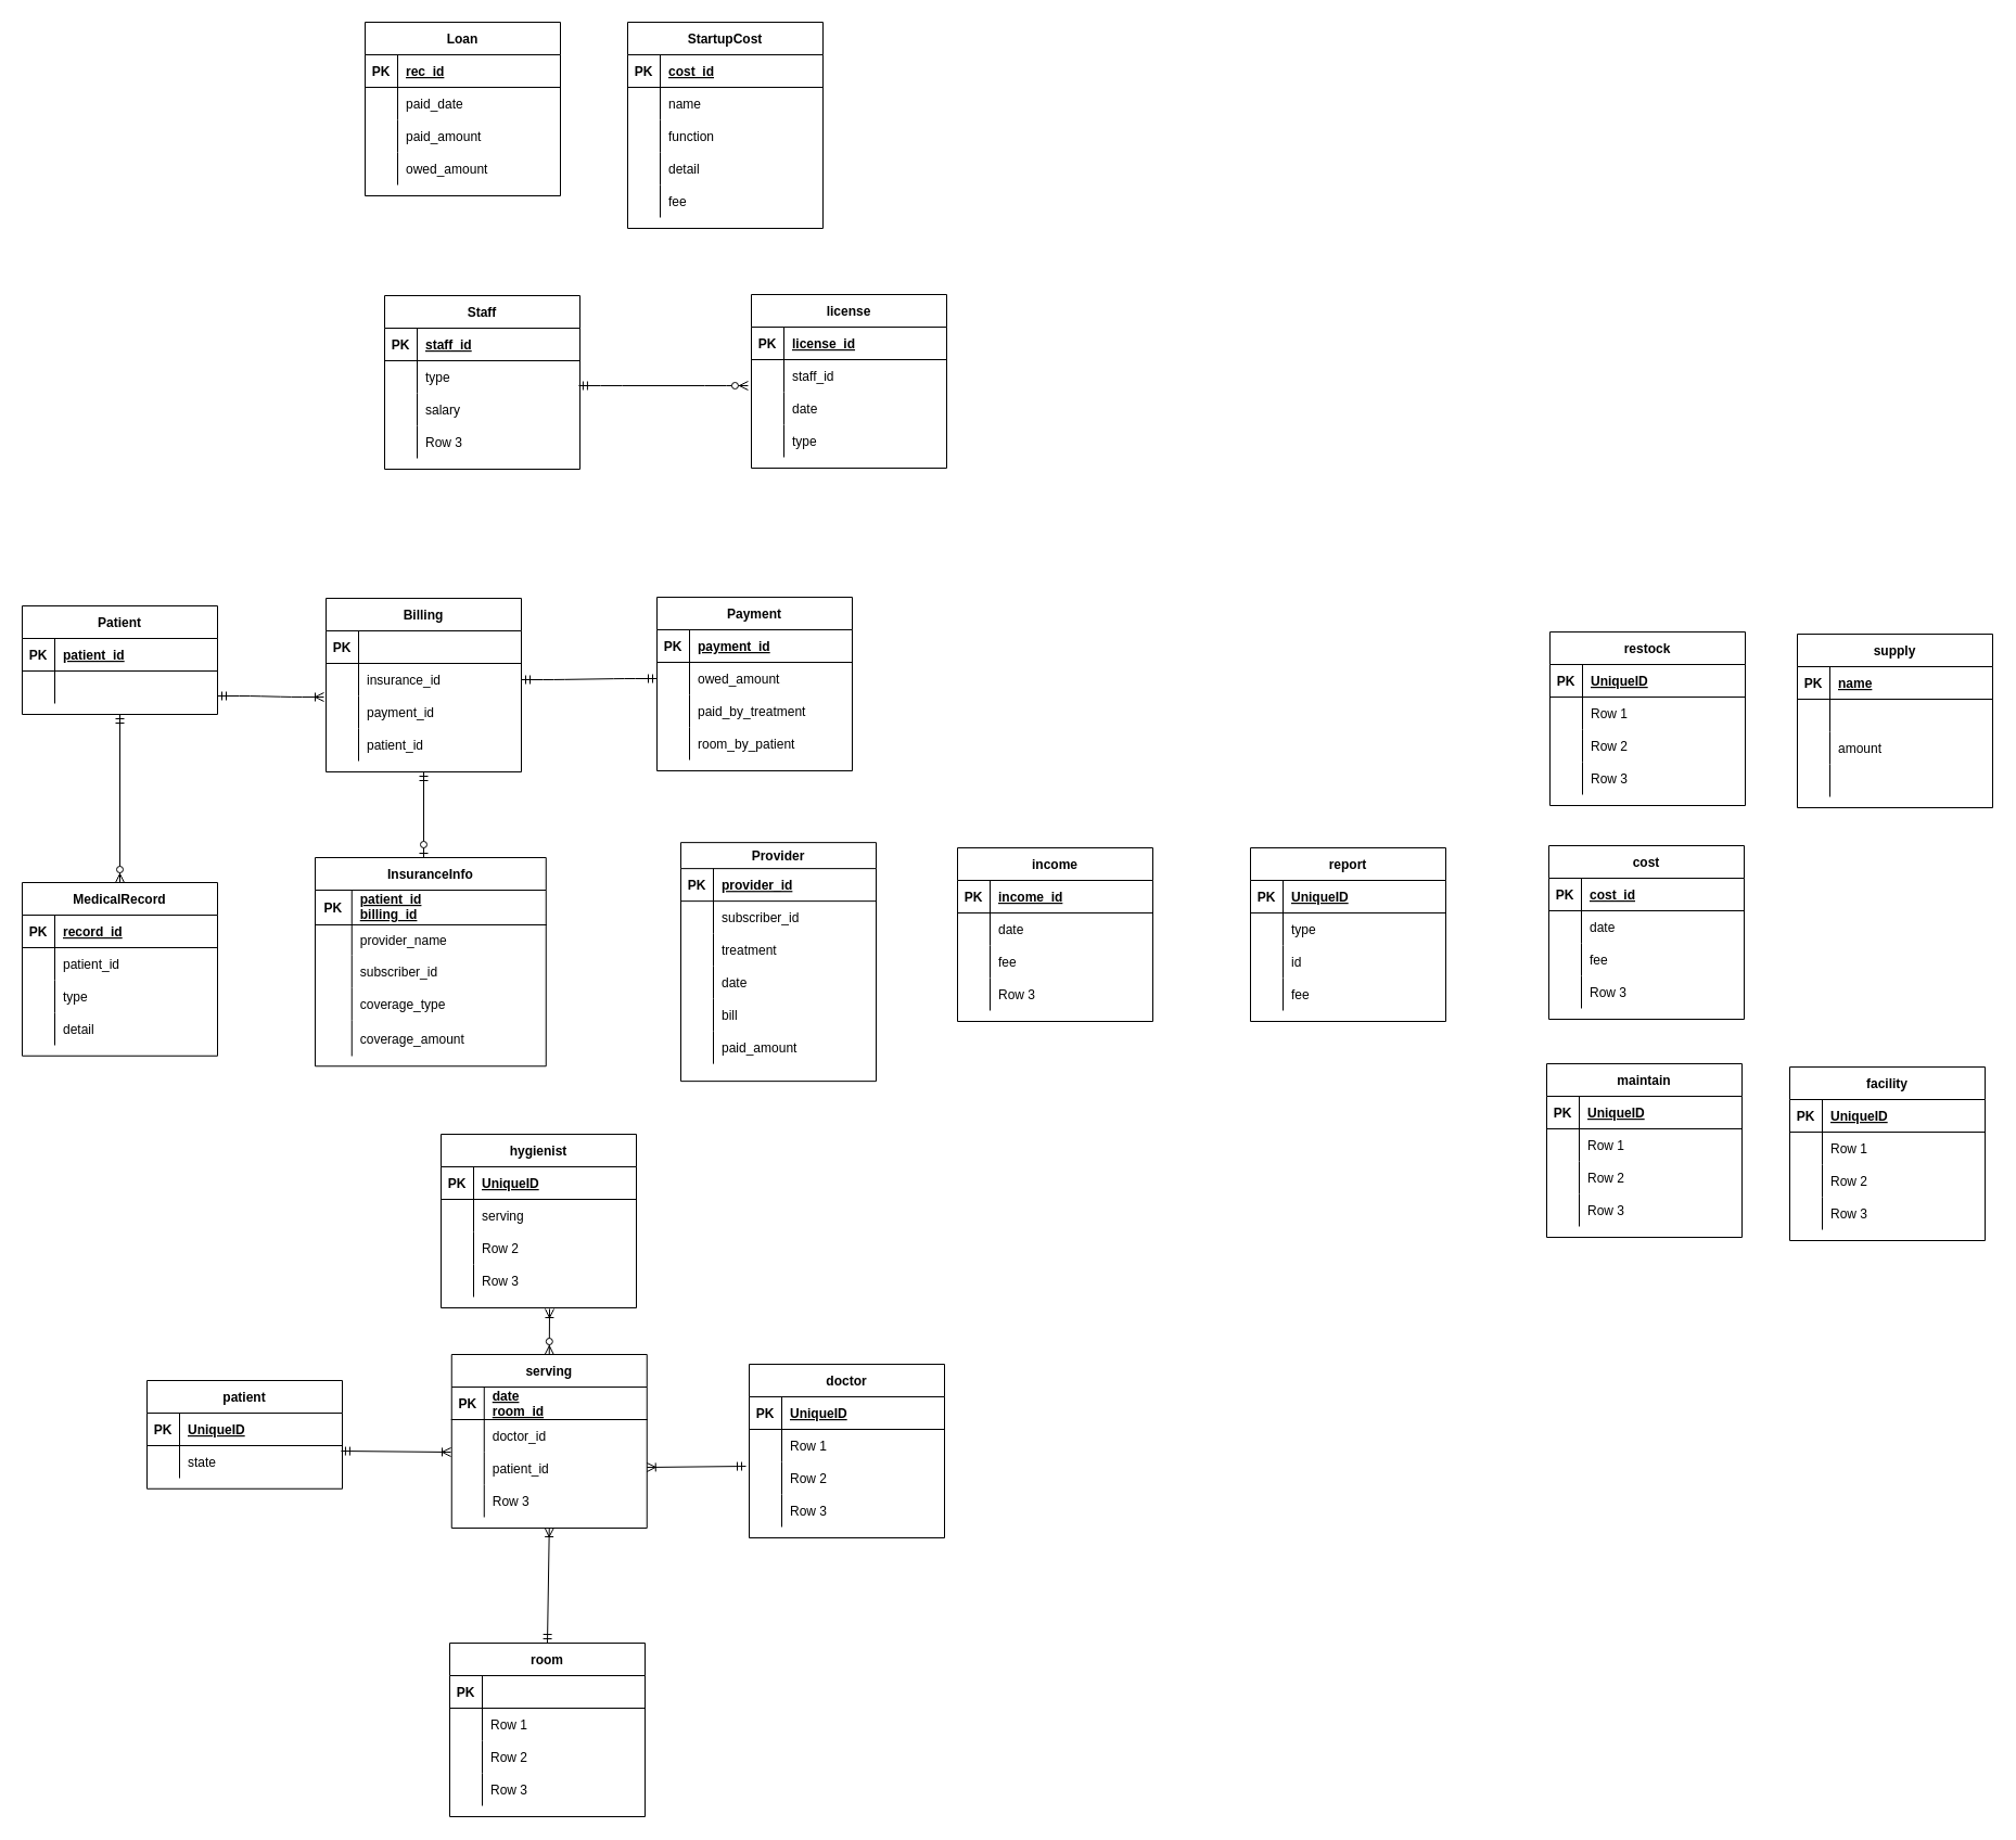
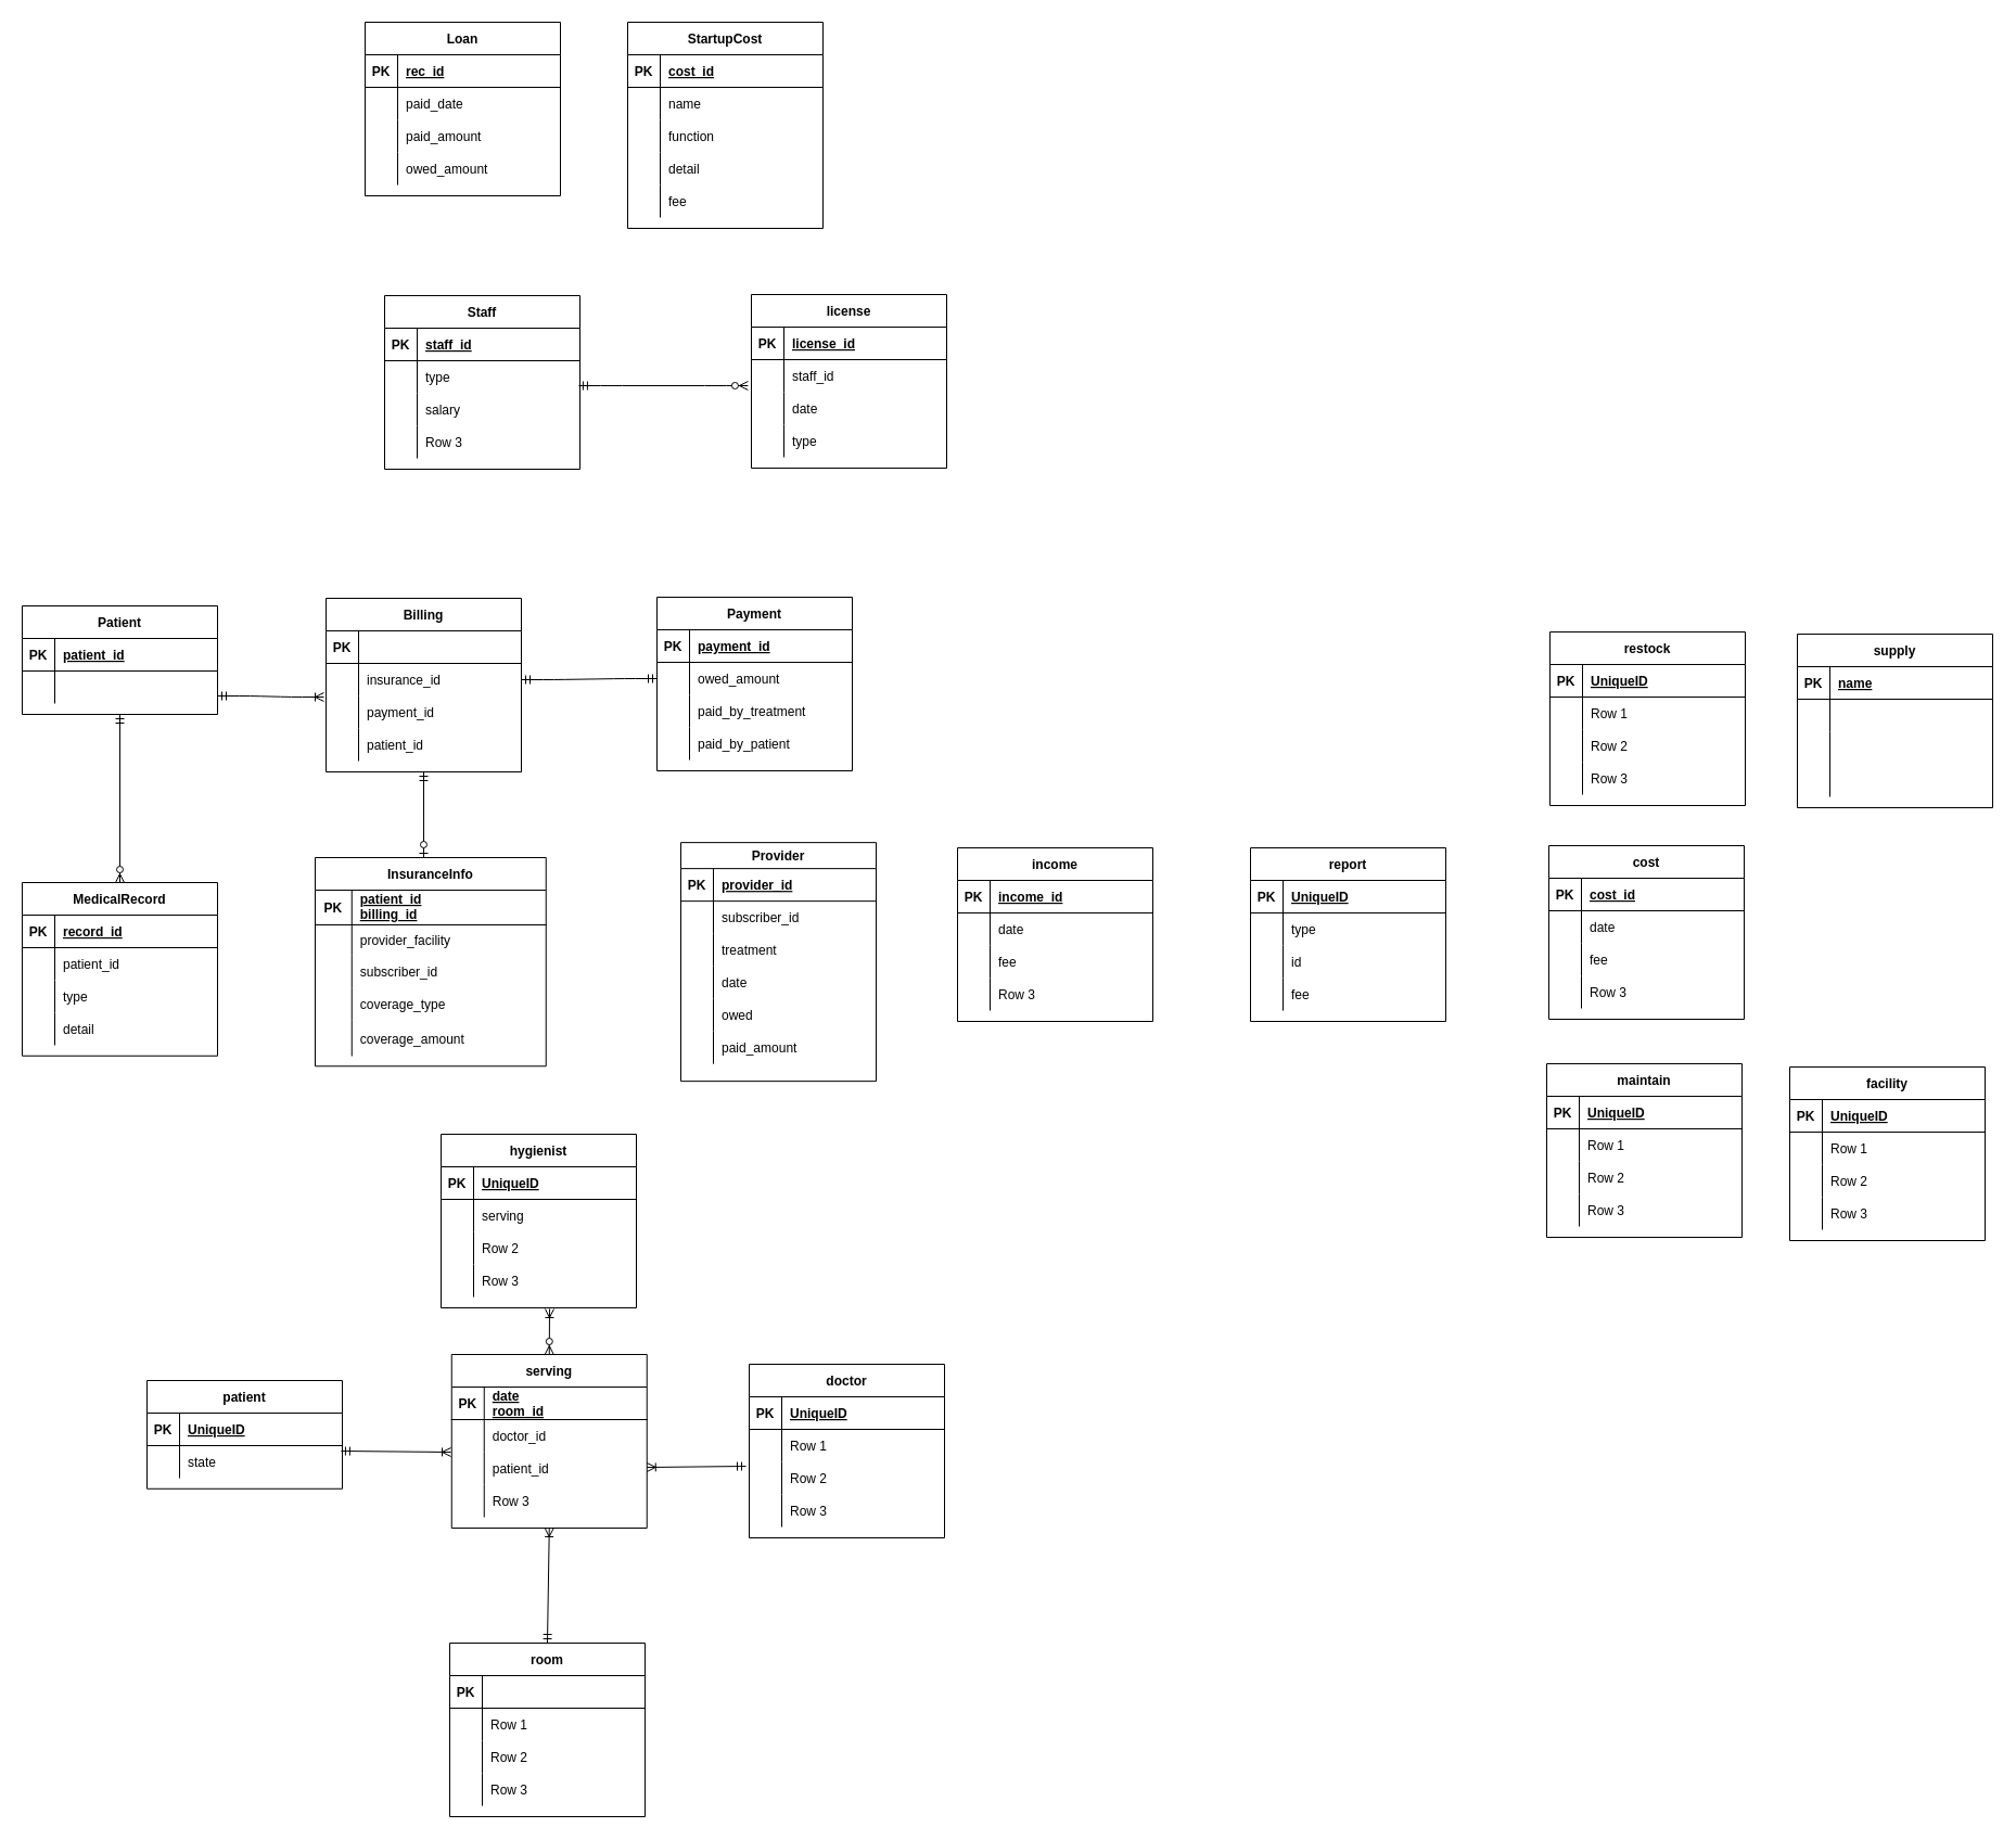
- <mxCell id="42" value="room_by_patient" style="shape=partialRectangle;connectable=0;fillColor=none;top=0;left=0;bottom=0;right=0;align=left;spacingLeft=6;overflow=hidden;" vertex="1" parent="40"><mxGeometry x="30" width="150" height="30" as="geometry" /></mxCell>
+ <mxCell id="42" value="paid_by_patient" style="shape=partialRectangle;connectable=0;fillColor=none;top=0;left=0;bottom=0;right=0;align=left;spacingLeft=6;overflow=hidden;" vertex="1" parent="40"><mxGeometry x="30" width="150" height="30" as="geometry" /></mxCell>
- <mxCell id="227" value="amount" style="shape=partialRectangle;connectable=0;fillColor=none;top=0;left=0;bottom=0;right=0;align=left;spacingLeft=6;overflow=hidden;" vertex="1" parent="225"><mxGeometry x="30" width="150" height="30" as="geometry" /></mxCell>
- <mxCell id="8" value="provider_name" style="shape=partialRectangle;connectable=0;fillColor=none;top=0;left=0;bottom=0;right=0;align=left;spacingLeft=6;overflow=hidden;" vertex="1" parent="6"><mxGeometry x="33.75" width="179" height="28" as="geometry" /></mxCell>
+ <mxCell id="8" value="provider_facility" style="shape=partialRectangle;connectable=0;fillColor=none;top=0;left=0;bottom=0;right=0;align=left;spacingLeft=6;overflow=hidden;" vertex="1" parent="6"><mxGeometry x="33.75" width="179" height="28" as="geometry" /></mxCell>
- <mxCell id="82" value="bill" style="shape=partialRectangle;connectable=0;fillColor=none;top=0;left=0;bottom=0;right=0;align=left;spacingLeft=6;overflow=hidden;" vertex="1" parent="80"><mxGeometry x="30" width="150" height="30" as="geometry" /></mxCell>
+ <mxCell id="82" value="owed" style="shape=partialRectangle;connectable=0;fillColor=none;top=0;left=0;bottom=0;right=0;align=left;spacingLeft=6;overflow=hidden;" vertex="1" parent="80"><mxGeometry x="30" width="150" height="30" as="geometry" /></mxCell>
